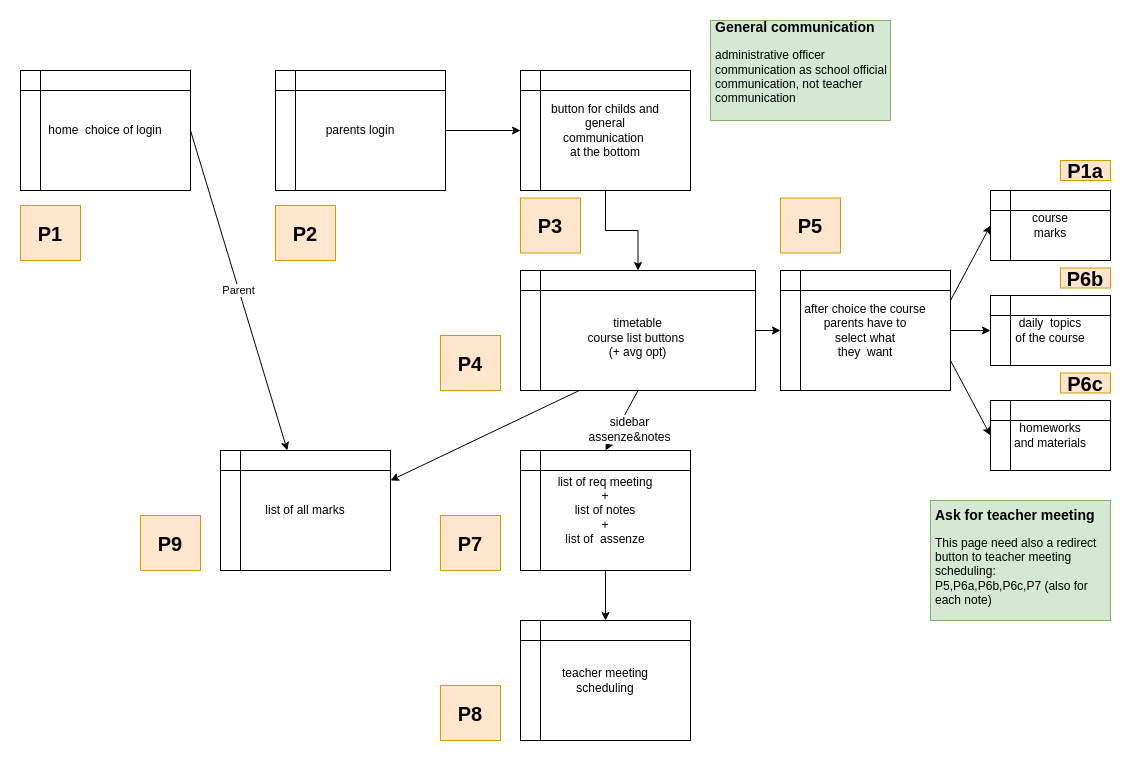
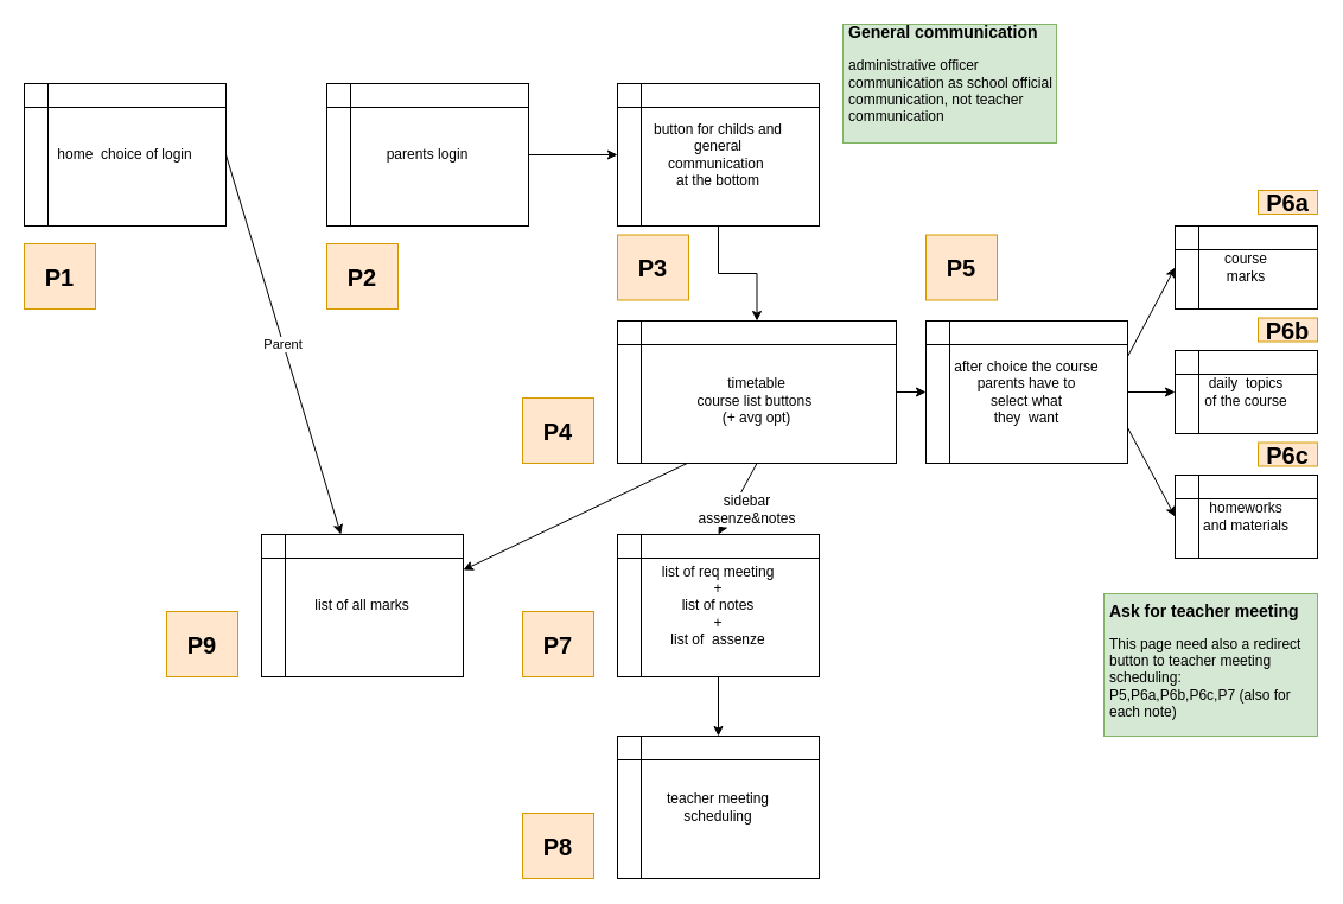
- <mxCell id="29" value="P1a" style="text;html=1;strokeColor=#d79b00;fillColor=#ffe6cc;align=center;verticalAlign=middle;whiteSpace=wrap;rounded=0;fontStyle=1;fontSize=20;" vertex="1" parent="1"><mxGeometry x="1060" y="160" width="50" height="20" as="geometry" /></mxCell>
+ <mxCell id="29" value="P6a" style="text;html=1;strokeColor=#d79b00;fillColor=#ffe6cc;align=center;verticalAlign=middle;whiteSpace=wrap;rounded=0;fontStyle=1;fontSize=20;" vertex="1" parent="1"><mxGeometry x="1060" y="160" width="50" height="20" as="geometry" /></mxCell>
